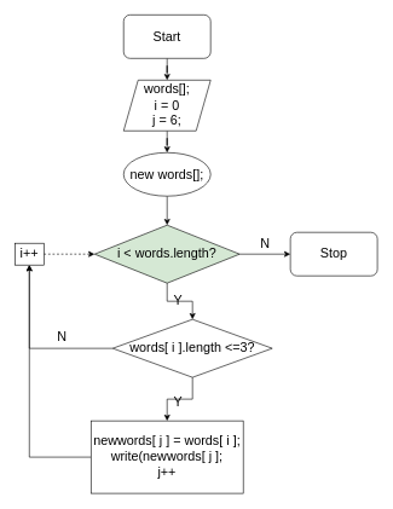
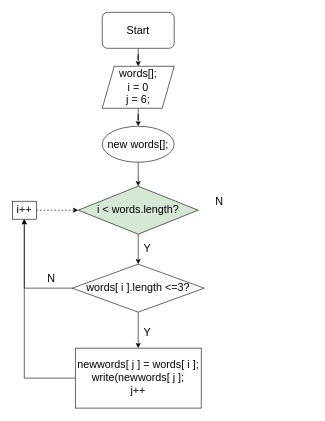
- <mxCell id="9" value="" style="edgeStyle=orthogonalEdgeStyle;rounded=0;orthogonalLoop=1;jettySize=auto;html=1;fontSize=18;" edge="1" parent="1" source="10" target="22"><mxGeometry relative="1" as="geometry" /></mxCell>
- <mxCell id="22" value="&lt;font style=&quot;font-size: 18px;&quot;&gt;Stop&lt;/font&gt;" style="rounded=1;whiteSpace=wrap;html=1;" vertex="1" parent="1"><mxGeometry x="400" y="320" width="120" height="60" as="geometry" /></mxCell>
- <mxCell id="15" value="words[ i ].length &amp;lt;=3?" style="rhombus;whiteSpace=wrap;html=1;fontSize=18;" vertex="1" parent="1"><mxGeometry x="155" y="440" width="220" height="80" as="geometry" /></mxCell>
+ <mxCell id="15" value="words[ i ].length &amp;lt;=3?" style="rhombus;whiteSpace=wrap;html=1;fontSize=18;" vertex="1" parent="1"><mxGeometry x="120" y="440" width="220" height="80" as="geometry" /></mxCell>
